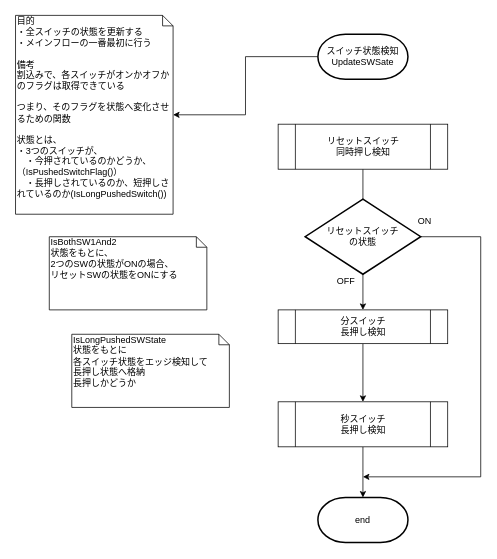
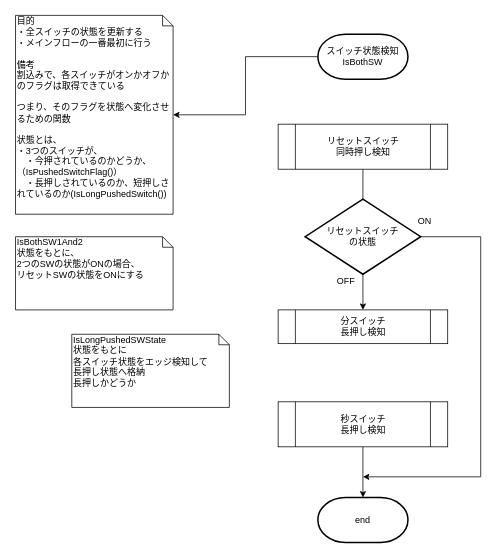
- <mxCell id="6" value="スイッチ状態検知&lt;br&gt;UpdateSWSate" style="strokeWidth=2;html=1;shape=mxgraph.flowchart.terminator;whiteSpace=wrap;" parent="1" vertex="1"><mxGeometry x="423" y="45" width="120" height="60" as="geometry" /></mxCell>
+ <mxCell id="6" value="スイッチ状態検知&lt;br&gt;IsBothSW" style="strokeWidth=2;html=1;shape=mxgraph.flowchart.terminator;whiteSpace=wrap;" parent="1" vertex="1"><mxGeometry x="423" y="45" width="120" height="60" as="geometry" /></mxCell>
- <mxCell id="3" value="IsBothSW1And2&lt;br&gt;状態をもとに、&lt;br&gt;2つのSWの状態がONの場合、&lt;br&gt;リセットSWの状態をONにする" style="shape=note;whiteSpace=wrap;html=1;size=14;verticalAlign=top;align=left;spacingTop=-6;" parent="1" vertex="1"><mxGeometry x="65" y="315" width="210" height="97.5" as="geometry" /></mxCell>
+ <mxCell id="3" value="IsBothSW1And2&lt;br&gt;状態をもとに、&lt;br&gt;2つのSWの状態がONの場合、&lt;br&gt;リセットSWの状態をONにする" style="shape=note;whiteSpace=wrap;html=1;size=14;verticalAlign=top;align=left;spacingTop=-6;" parent="1" vertex="1"><mxGeometry x="20" y="315" width="210" height="97.5" as="geometry" /></mxCell>
- <mxCell id="10" value="" style="edgeStyle=orthogonalEdgeStyle;rounded=0;orthogonalLoop=1;jettySize=auto;html=1;" parent="1" source="11" target="13" edge="1"><mxGeometry relative="1" as="geometry" /></mxCell>
